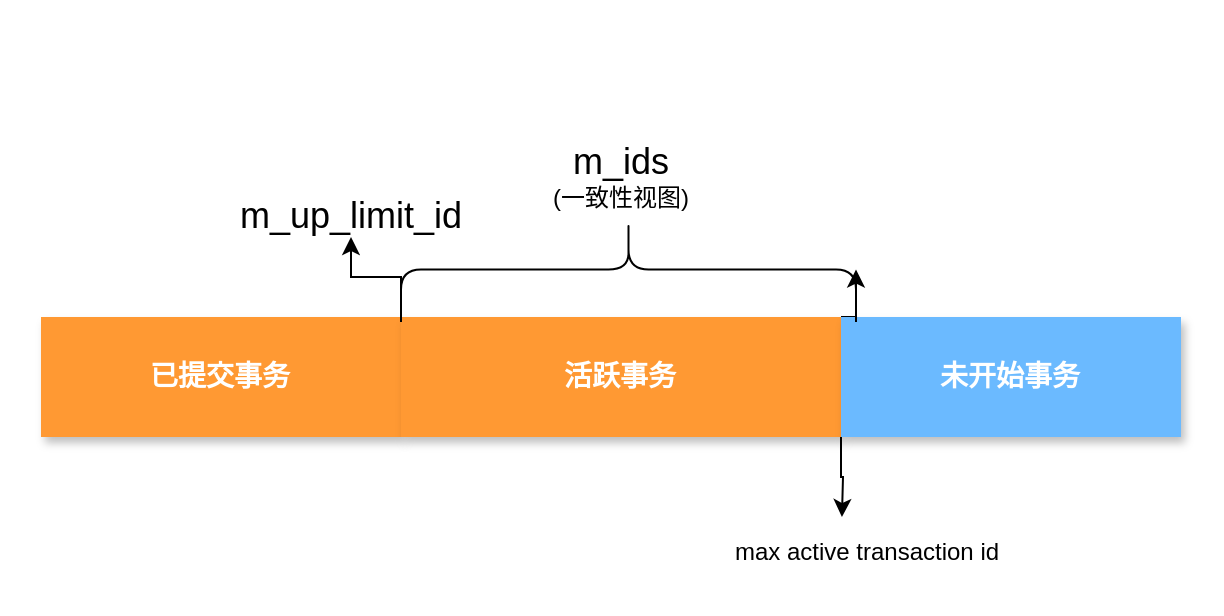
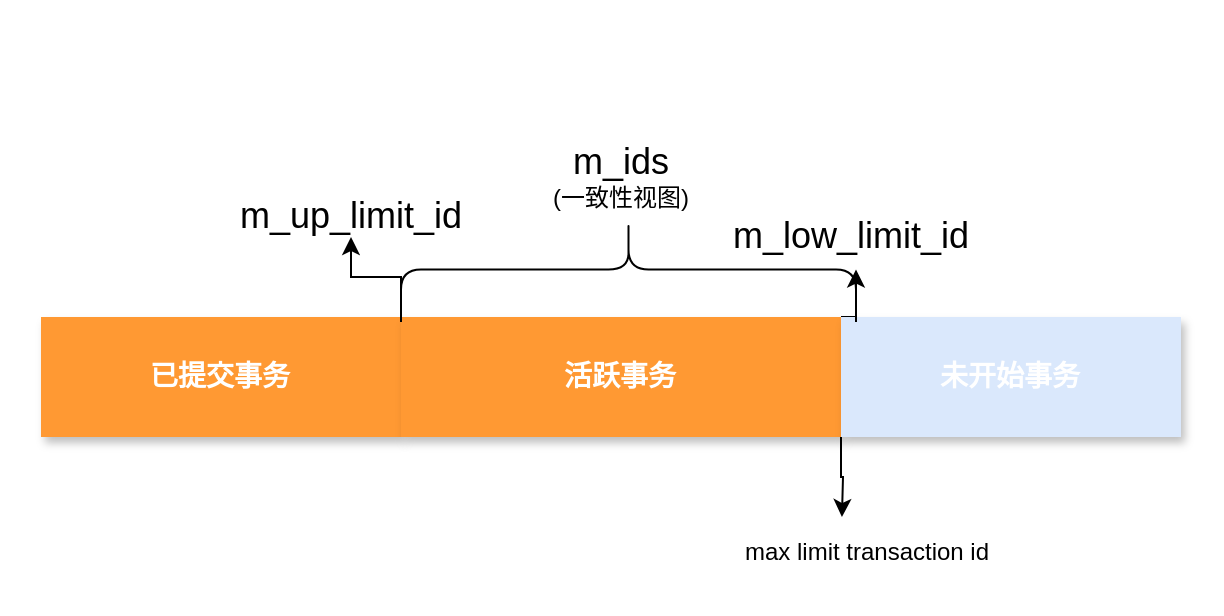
+ <mxCell id="9" value="&lt;font style=&quot;font-size: 18px&quot;&gt;m_low_limit_id&lt;/font&gt;" style="text;html=1;align=center;verticalAlign=middle;resizable=0;points=[];autosize=1;" vertex="1" parent="1"><mxGeometry x="360" y="108" width="130" height="20" as="geometry" /></mxCell>
- <mxCell id="7" value="&lt;b&gt;&lt;font color=&quot;#ffffff&quot; style=&quot;font-size: 14px&quot;&gt;未开始事务&lt;/font&gt;&lt;/b&gt;" style="rounded=0;whiteSpace=wrap;html=1;fillColor=#6BBAFF;strokeColor=none;shadow=1;" vertex="1" parent="1"><mxGeometry x="420" y="158" width="170" height="60" as="geometry" /></mxCell>
+ <mxCell id="7" value="&lt;b&gt;&lt;font color=&quot;#ffffff&quot; style=&quot;font-size: 14px&quot;&gt;未开始事务&lt;/font&gt;&lt;/b&gt;" style="rounded=0;whiteSpace=wrap;html=1;fillColor=#dae8fc;strokeColor=none;shadow=1;" vertex="1" parent="1"><mxGeometry x="420" y="158" width="170" height="60" as="geometry" /></mxCell>
- <mxCell id="12" value="max active transaction id" style="text;html=1;align=center;verticalAlign=middle;resizable=0;points=[];autosize=1;" vertex="1" parent="1"><mxGeometry x="358" y="266" width="150" height="20" as="geometry" /></mxCell>
+ <mxCell id="12" value="max limit transaction id" style="text;html=1;align=center;verticalAlign=middle;resizable=0;points=[];autosize=1;" vertex="1" parent="1"><mxGeometry x="358" y="266" width="150" height="20" as="geometry" /></mxCell>
